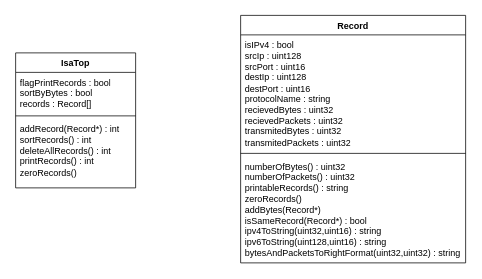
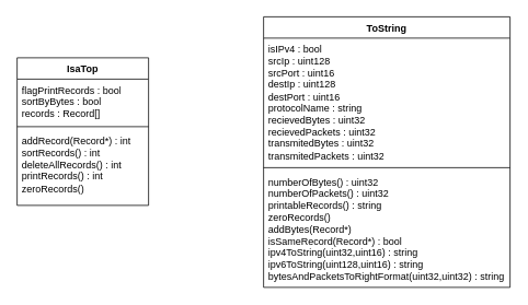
- <mxCell id="2" value="Record" style="swimlane;fontStyle=1;align=center;verticalAlign=top;childLayout=stackLayout;horizontal=1;startSize=26;horizontalStack=0;resizeParent=1;resizeParentMax=0;resizeLast=0;collapsible=1;marginBottom=0;whiteSpace=wrap;html=1;" vertex="1" parent="1"><mxGeometry x="320" y="20" width="300" height="330" as="geometry" /></mxCell>
+ <mxCell id="2" value="ToString" style="swimlane;fontStyle=1;align=center;verticalAlign=top;childLayout=stackLayout;horizontal=1;startSize=26;horizontalStack=0;resizeParent=1;resizeParentMax=0;resizeLast=0;collapsible=1;marginBottom=0;whiteSpace=wrap;html=1;" vertex="1" parent="1"><mxGeometry x="320" y="20" width="300" height="330" as="geometry" /></mxCell>
